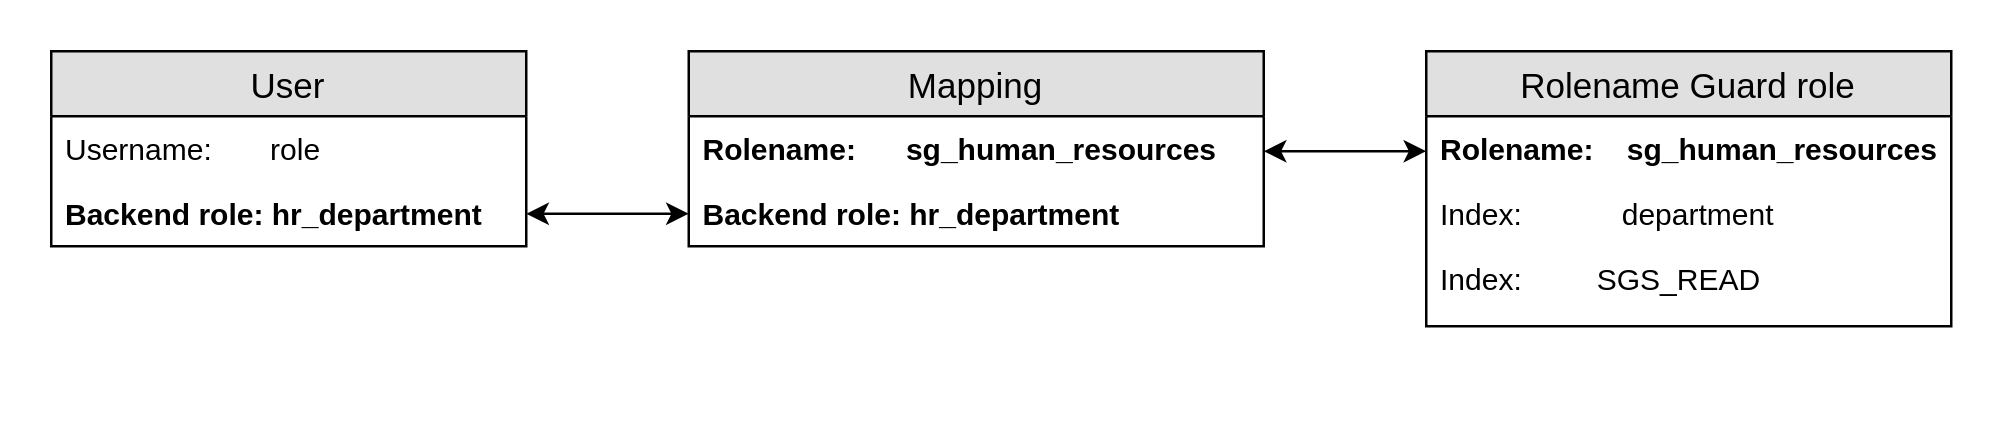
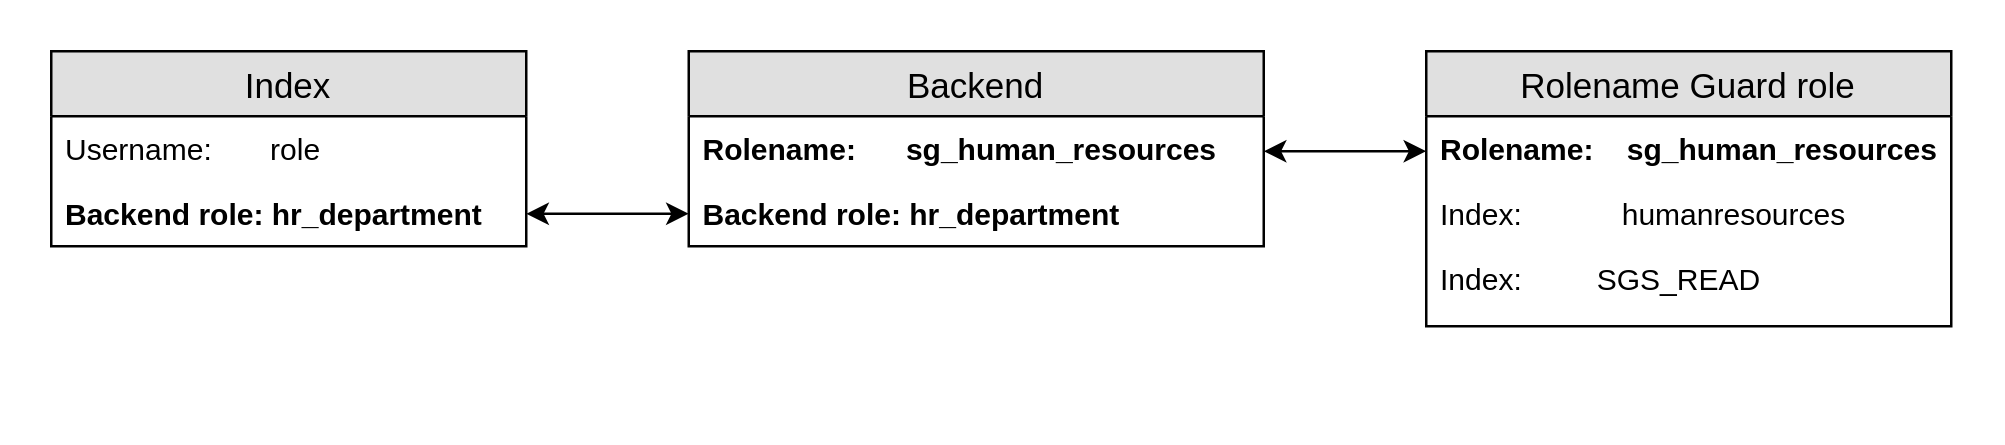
- <mxCell id="3" value="User" style="swimlane;fontStyle=0;childLayout=stackLayout;horizontal=1;startSize=26;fillColor=#e0e0e0;horizontalStack=0;resizeParent=1;resizeParentMax=0;resizeLast=0;collapsible=1;marginBottom=0;swimlaneFillColor=#ffffff;align=center;fontSize=14;" parent="2" vertex="1"><mxGeometry width="190" height="78" as="geometry" /></mxCell>
+ <mxCell id="3" value="Index" style="swimlane;fontStyle=0;childLayout=stackLayout;horizontal=1;startSize=26;fillColor=#e0e0e0;horizontalStack=0;resizeParent=1;resizeParentMax=0;resizeLast=0;collapsible=1;marginBottom=0;swimlaneFillColor=#ffffff;align=center;fontSize=14;" parent="2" vertex="1"><mxGeometry width="190" height="78" as="geometry" /></mxCell>
- <mxCell id="10" value="Mapping" style="swimlane;fontStyle=0;childLayout=stackLayout;horizontal=1;startSize=26;fillColor=#e0e0e0;horizontalStack=0;resizeParent=1;resizeParentMax=0;resizeLast=0;collapsible=1;marginBottom=0;swimlaneFillColor=#ffffff;align=center;fontSize=14;" parent="2" vertex="1"><mxGeometry x="255" width="230" height="78" as="geometry" /></mxCell>
+ <mxCell id="10" value="Backend" style="swimlane;fontStyle=0;childLayout=stackLayout;horizontal=1;startSize=26;fillColor=#e0e0e0;horizontalStack=0;resizeParent=1;resizeParentMax=0;resizeLast=0;collapsible=1;marginBottom=0;swimlaneFillColor=#ffffff;align=center;fontSize=14;" parent="2" vertex="1"><mxGeometry x="255" width="230" height="78" as="geometry" /></mxCell>
- <mxCell id="8" value="Index:            department&#10;&#10;" style="text;strokeColor=none;fillColor=none;spacingLeft=4;spacingRight=4;overflow=hidden;rotatable=0;points=[[0,0.5],[1,0.5]];portConstraint=eastwest;fontSize=12;" parent="6" vertex="1"><mxGeometry y="52" width="210" height="58" as="geometry" /></mxCell>
+ <mxCell id="8" value="Index:            humanresources&#10;&#10;" style="text;strokeColor=none;fillColor=none;spacingLeft=4;spacingRight=4;overflow=hidden;rotatable=0;points=[[0,0.5],[1,0.5]];portConstraint=eastwest;fontSize=12;" parent="6" vertex="1"><mxGeometry y="52" width="210" height="58" as="geometry" /></mxCell>
